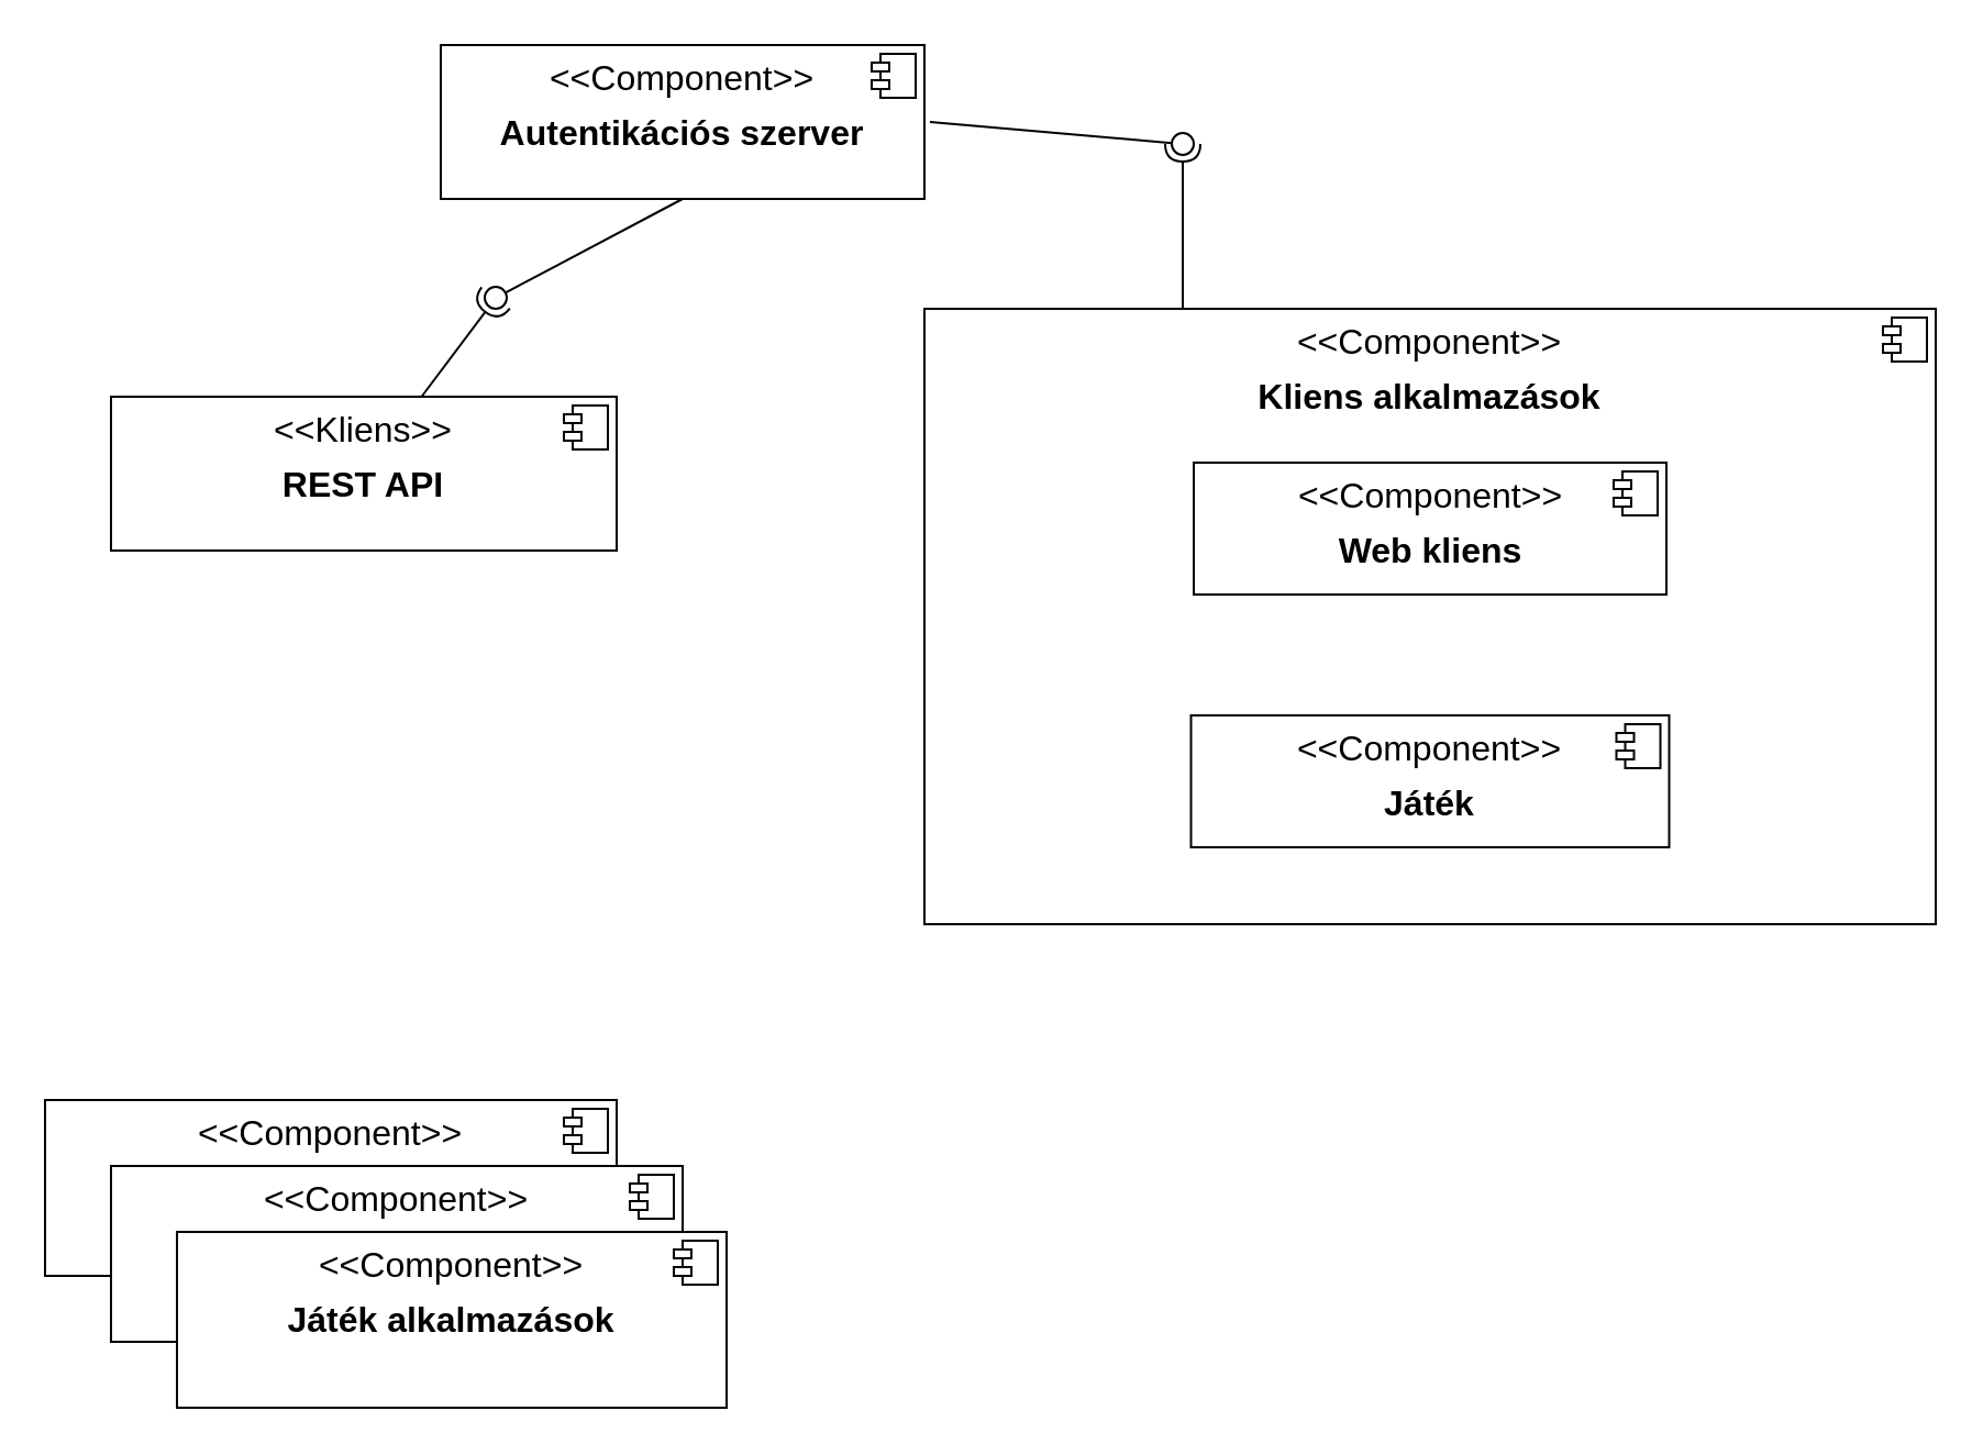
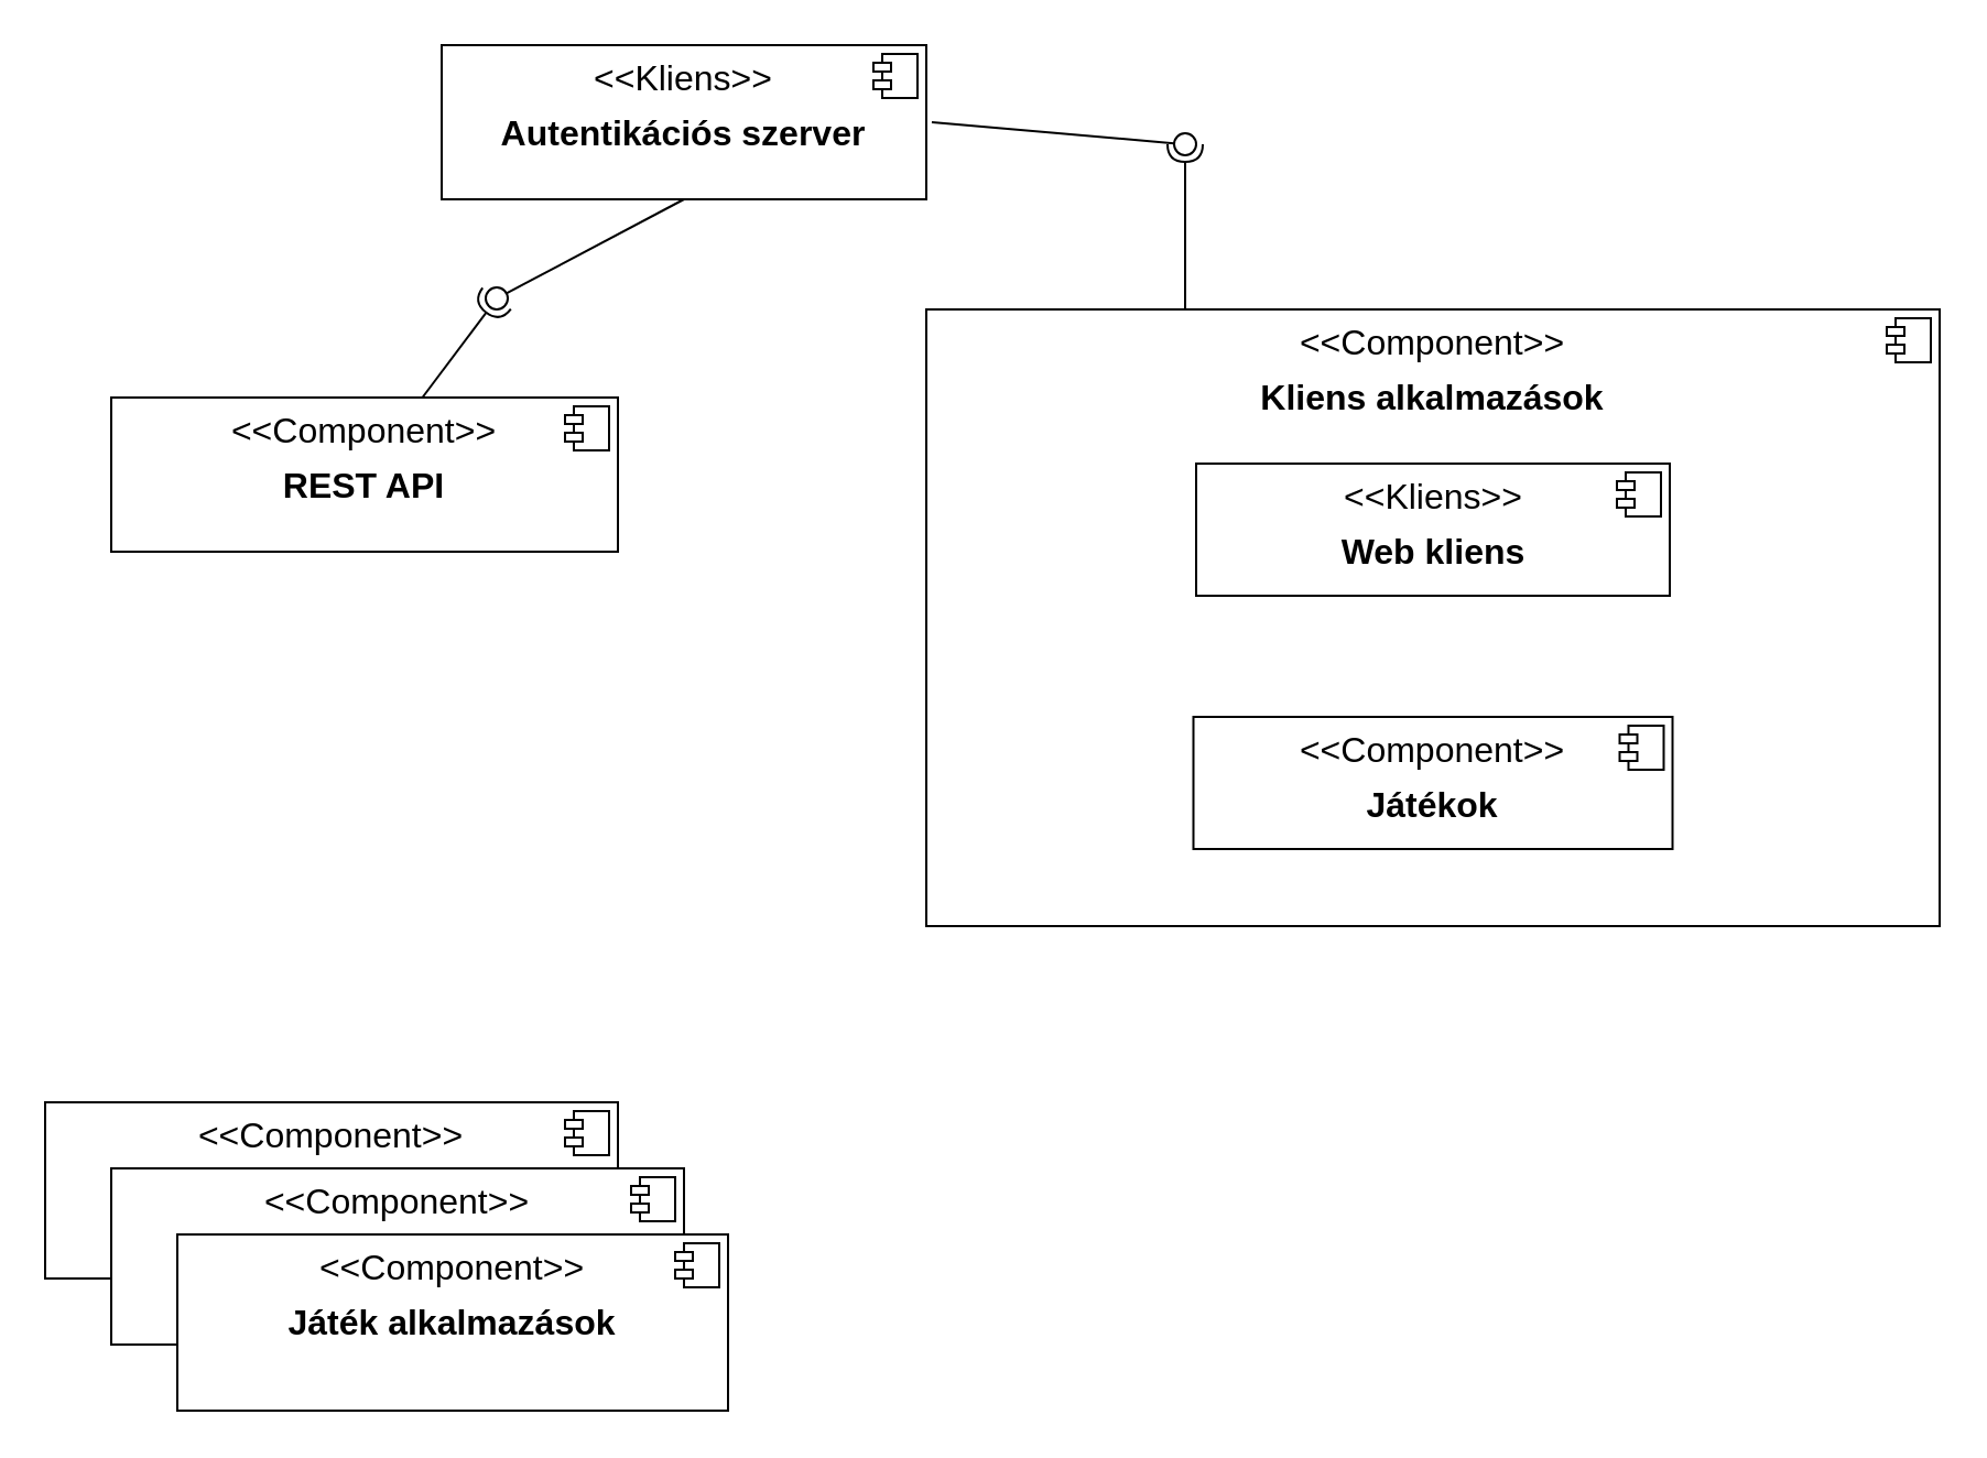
- <mxCell id="2" value="&lt;p style=&quot;margin: 6px 0px 0px; text-align: center; font-size: 16px;&quot;&gt;&lt;font style=&quot;font-size: 16px;&quot;&gt;&amp;lt;&amp;lt;Component&amp;gt;&amp;gt;&lt;/font&gt;&lt;/p&gt;&lt;p style=&quot;margin: 6px 0px 0px; text-align: center; font-size: 16px;&quot;&gt;&lt;b style=&quot;&quot;&gt;&lt;font style=&quot;font-size: 16px;&quot;&gt;Autentikációs szerver&lt;/font&gt;&lt;/b&gt;&lt;/p&gt;" style="align=left;overflow=fill;html=1;dropTarget=0;whiteSpace=wrap;" vertex="1" parent="1"><mxGeometry x="200" y="20" width="220" height="70" as="geometry" /></mxCell>
+ <mxCell id="2" value="&lt;p style=&quot;margin: 6px 0px 0px; text-align: center; font-size: 16px;&quot;&gt;&lt;font style=&quot;font-size: 16px;&quot;&gt;&amp;lt;&amp;lt;Kliens&amp;gt;&amp;gt;&lt;/font&gt;&lt;/p&gt;&lt;p style=&quot;margin: 6px 0px 0px; text-align: center; font-size: 16px;&quot;&gt;&lt;b style=&quot;&quot;&gt;&lt;font style=&quot;font-size: 16px;&quot;&gt;Autentikációs szerver&lt;/font&gt;&lt;/b&gt;&lt;/p&gt;" style="align=left;overflow=fill;html=1;dropTarget=0;whiteSpace=wrap;" vertex="1" parent="1"><mxGeometry x="200" y="20" width="220" height="70" as="geometry" /></mxCell>
- <mxCell id="4" value="&lt;p style=&quot;margin: 6px 0px 0px; text-align: center; font-size: 16px;&quot;&gt;&lt;font style=&quot;font-size: 16px;&quot;&gt;&amp;lt;&amp;lt;Kliens&amp;gt;&amp;gt;&lt;/font&gt;&lt;/p&gt;&lt;p style=&quot;margin: 6px 0px 0px; text-align: center; font-size: 16px;&quot;&gt;&lt;b style=&quot;&quot;&gt;&lt;font style=&quot;font-size: 16px;&quot;&gt;REST API&lt;/font&gt;&lt;/b&gt;&lt;/p&gt;" style="align=left;overflow=fill;html=1;dropTarget=0;whiteSpace=wrap;" vertex="1" parent="1"><mxGeometry x="50" y="180" width="230" height="70" as="geometry" /></mxCell>
+ <mxCell id="4" value="&lt;p style=&quot;margin: 6px 0px 0px; text-align: center; font-size: 16px;&quot;&gt;&lt;font style=&quot;font-size: 16px;&quot;&gt;&amp;lt;&amp;lt;Component&amp;gt;&amp;gt;&lt;/font&gt;&lt;/p&gt;&lt;p style=&quot;margin: 6px 0px 0px; text-align: center; font-size: 16px;&quot;&gt;&lt;b style=&quot;&quot;&gt;&lt;font style=&quot;font-size: 16px;&quot;&gt;REST API&lt;/font&gt;&lt;/b&gt;&lt;/p&gt;" style="align=left;overflow=fill;html=1;dropTarget=0;whiteSpace=wrap;" vertex="1" parent="1"><mxGeometry x="50" y="180" width="230" height="70" as="geometry" /></mxCell>
- <mxCell id="8" value="&lt;p style=&quot;margin: 6px 0px 0px; text-align: center; font-size: 16px;&quot;&gt;&lt;font style=&quot;font-size: 16px;&quot;&gt;&amp;lt;&amp;lt;Component&amp;gt;&amp;gt;&lt;/font&gt;&lt;/p&gt;&lt;p style=&quot;margin: 6px 0px 0px; text-align: center; font-size: 16px;&quot;&gt;&lt;b style=&quot;&quot;&gt;&lt;font style=&quot;font-size: 16px;&quot;&gt;Web kliens&lt;/font&gt;&lt;/b&gt;&lt;/p&gt;" style="align=left;overflow=fill;html=1;dropTarget=0;whiteSpace=wrap;" vertex="1" parent="1"><mxGeometry x="542.5" y="210" width="215" height="60" as="geometry" /></mxCell>
+ <mxCell id="8" value="&lt;p style=&quot;margin: 6px 0px 0px; text-align: center; font-size: 16px;&quot;&gt;&lt;font style=&quot;font-size: 16px;&quot;&gt;&amp;lt;&amp;lt;Kliens&amp;gt;&amp;gt;&lt;/font&gt;&lt;/p&gt;&lt;p style=&quot;margin: 6px 0px 0px; text-align: center; font-size: 16px;&quot;&gt;&lt;b style=&quot;&quot;&gt;&lt;font style=&quot;font-size: 16px;&quot;&gt;Web kliens&lt;/font&gt;&lt;/b&gt;&lt;/p&gt;" style="align=left;overflow=fill;html=1;dropTarget=0;whiteSpace=wrap;" vertex="1" parent="1"><mxGeometry x="542.5" y="210" width="215" height="60" as="geometry" /></mxCell>
- <mxCell id="10" value="&lt;p style=&quot;margin: 6px 0px 0px; text-align: center; font-size: 16px;&quot;&gt;&lt;font style=&quot;font-size: 16px;&quot;&gt;&amp;lt;&amp;lt;Component&amp;gt;&amp;gt;&lt;/font&gt;&lt;/p&gt;&lt;p style=&quot;margin: 6px 0px 0px; text-align: center; font-size: 16px;&quot;&gt;&lt;font style=&quot;font-size: 16px;&quot;&gt;&lt;b style=&quot;&quot;&gt;Játék&lt;/b&gt;&lt;/font&gt;&lt;/p&gt;" style="align=left;overflow=fill;html=1;dropTarget=0;whiteSpace=wrap;" vertex="1" parent="1"><mxGeometry x="541.25" y="325" width="217.5" height="60" as="geometry" /></mxCell>
+ <mxCell id="10" value="&lt;p style=&quot;margin: 6px 0px 0px; text-align: center; font-size: 16px;&quot;&gt;&lt;font style=&quot;font-size: 16px;&quot;&gt;&amp;lt;&amp;lt;Component&amp;gt;&amp;gt;&lt;/font&gt;&lt;/p&gt;&lt;p style=&quot;margin: 6px 0px 0px; text-align: center; font-size: 16px;&quot;&gt;&lt;font style=&quot;font-size: 16px;&quot;&gt;&lt;b style=&quot;&quot;&gt;Játékok&lt;/b&gt;&lt;/font&gt;&lt;/p&gt;" style="align=left;overflow=fill;html=1;dropTarget=0;whiteSpace=wrap;" vertex="1" parent="1"><mxGeometry x="541.25" y="325" width="217.5" height="60" as="geometry" /></mxCell>
